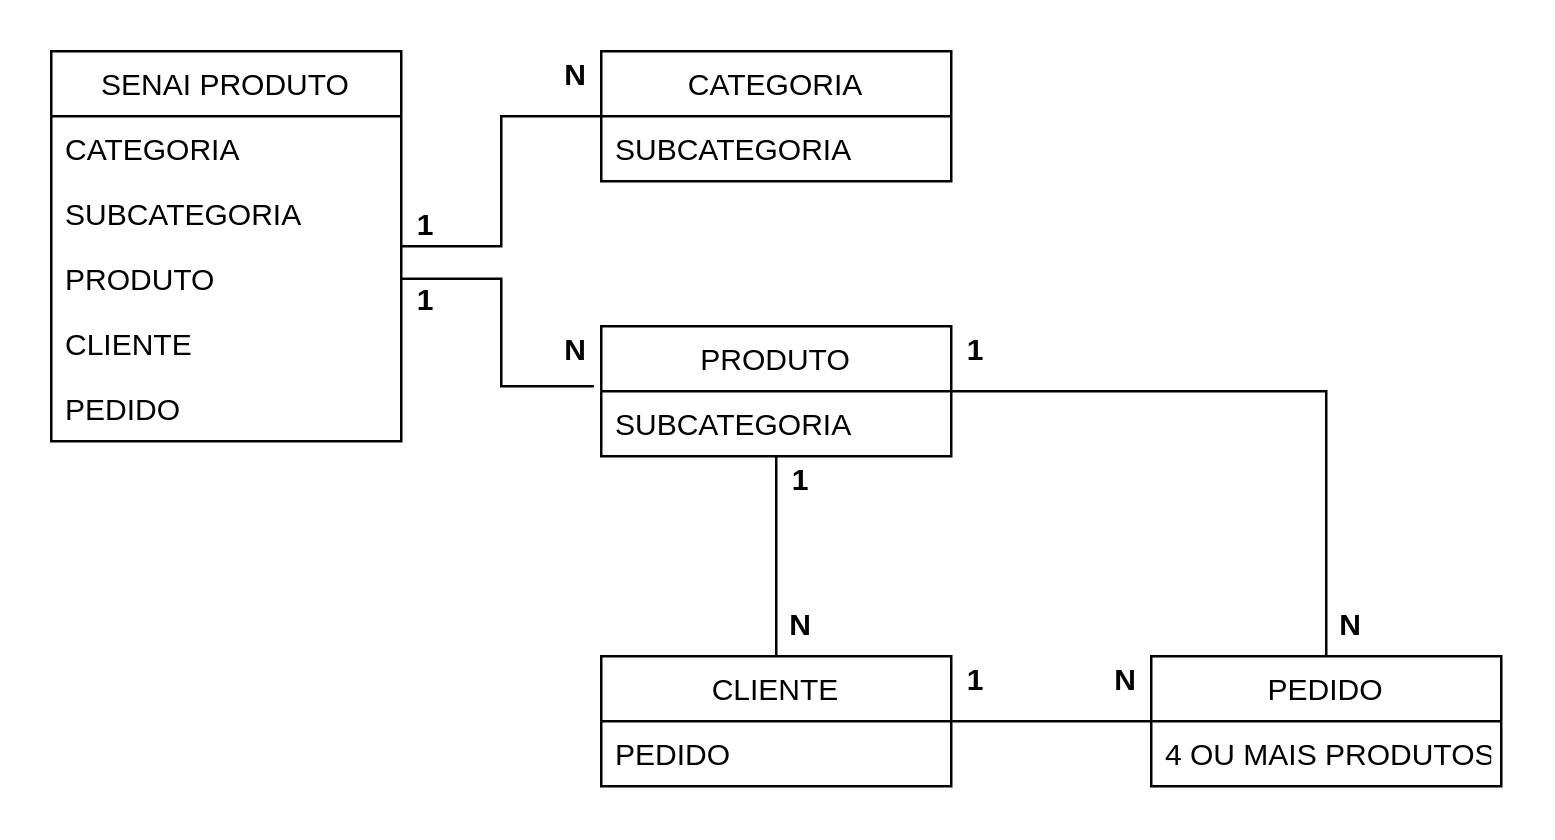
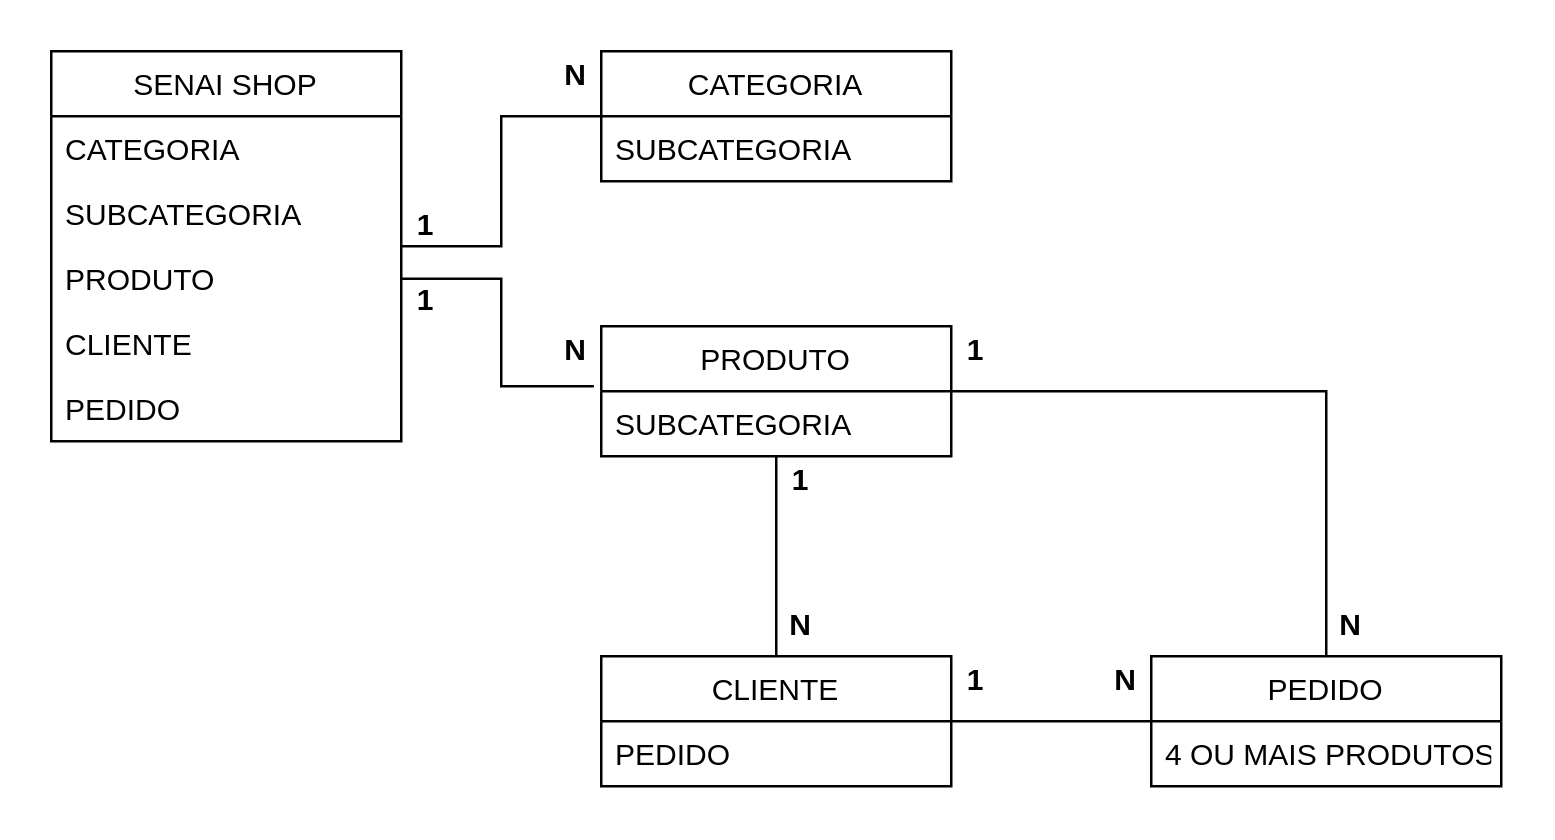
- <mxCell id="3" value="SENAI PRODUTO" style="swimlane;fontStyle=0;childLayout=stackLayout;horizontal=1;startSize=26;fillColor=none;horizontalStack=0;resizeParent=1;resizeParentMax=0;resizeLast=0;collapsible=1;marginBottom=0;" vertex="1" parent="1"><mxGeometry x="20" y="20" width="140" height="156" as="geometry" /></mxCell>
+ <mxCell id="3" value="SENAI SHOP" style="swimlane;fontStyle=0;childLayout=stackLayout;horizontal=1;startSize=26;fillColor=none;horizontalStack=0;resizeParent=1;resizeParentMax=0;resizeLast=0;collapsible=1;marginBottom=0;" vertex="1" parent="1"><mxGeometry x="20" y="20" width="140" height="156" as="geometry" /></mxCell>
